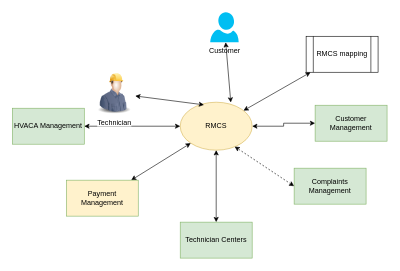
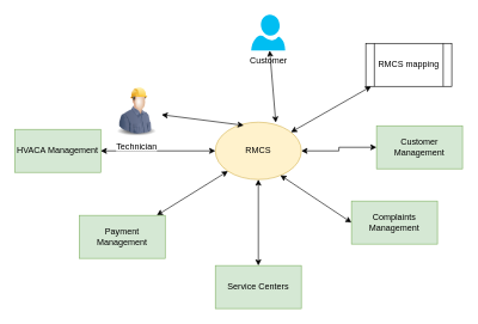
- <mxCell id="10" value="" style="rounded=0;orthogonalLoop=1;jettySize=auto;html=1;startArrow=classic;startFill=1;entryX=0.757;entryY=0.925;entryDx=0;entryDy=0;entryPerimeter=0;exitX=0;exitY=0.5;exitDx=0;exitDy=0;dashed=1;" parent="1" source="11" target="3" edge="1"><mxGeometry relative="1" as="geometry"><mxPoint x="560" y="250" as="targetPoint" /></mxGeometry></mxCell>
+ <mxCell id="10" value="" style="rounded=0;orthogonalLoop=1;jettySize=auto;html=1;startArrow=classic;startFill=1;entryX=0.757;entryY=0.925;entryDx=0;entryDy=0;entryPerimeter=0;exitX=0;exitY=0.5;exitDx=0;exitDy=0;" parent="1" source="11" target="3" edge="1"><mxGeometry relative="1" as="geometry"><mxPoint x="560" y="250" as="targetPoint" /></mxGeometry></mxCell>
- <mxCell id="9" value="Payment Management" style="rounded=0;whiteSpace=wrap;html=1;fillColor=#fff2cc;strokeColor=#82b366;" parent="1" vertex="1"><mxGeometry x="110" y="300" width="120" height="60" as="geometry" /></mxCell>
+ <mxCell id="9" value="Payment Management" style="rounded=0;whiteSpace=wrap;html=1;fillColor=#d5e8d4;strokeColor=#82b366;" parent="1" vertex="1"><mxGeometry x="110" y="300" width="120" height="60" as="geometry" /></mxCell>
- <mxCell id="7" value="Technician Centers" style="rounded=0;whiteSpace=wrap;html=1;fillColor=#d5e8d4;strokeColor=#82b366;" parent="1" vertex="1"><mxGeometry x="300" y="370" width="120" height="60" as="geometry" /></mxCell>
+ <mxCell id="7" value="Service Centers" style="rounded=0;whiteSpace=wrap;html=1;fillColor=#d5e8d4;strokeColor=#82b366;" parent="1" vertex="1"><mxGeometry x="300" y="370" width="120" height="60" as="geometry" /></mxCell>
